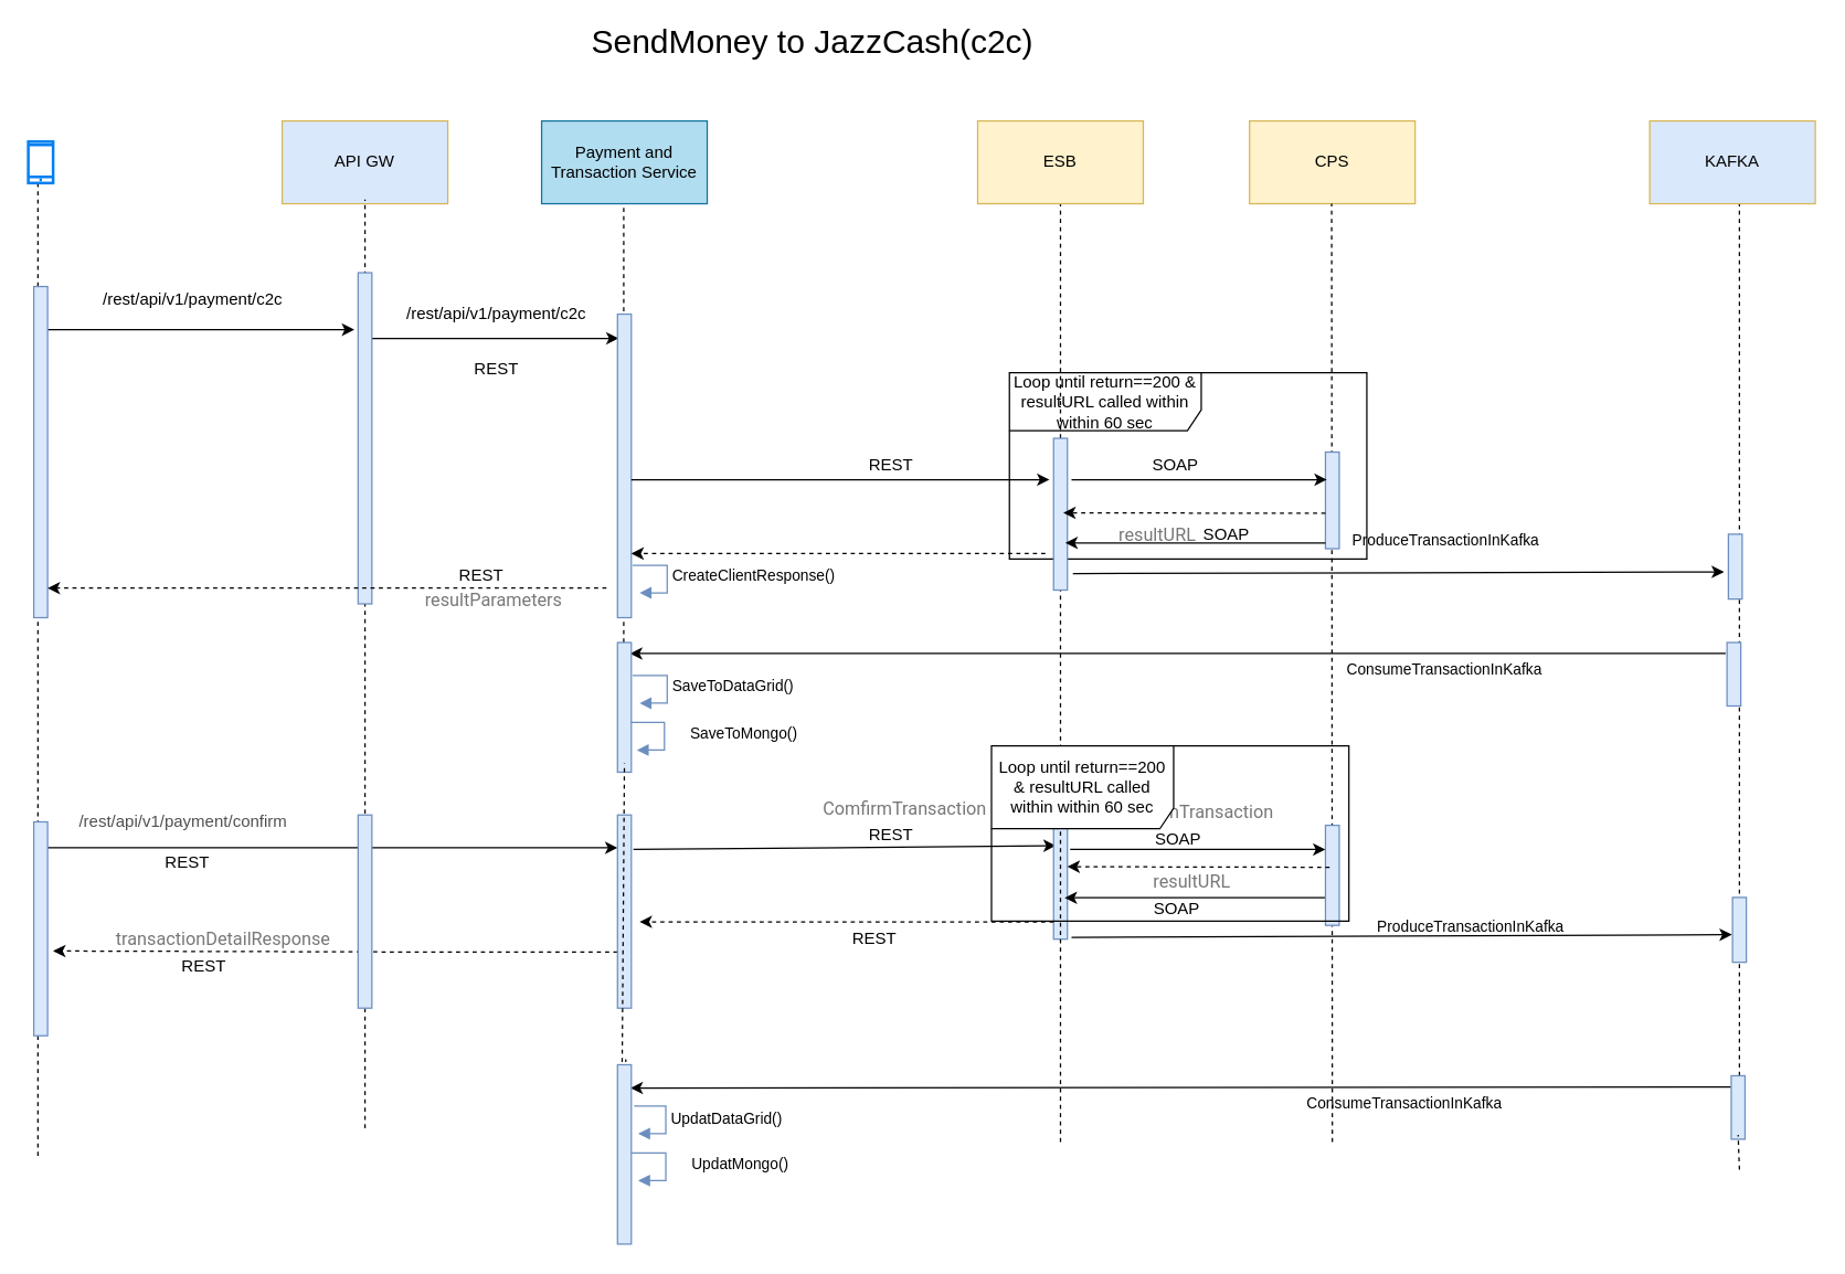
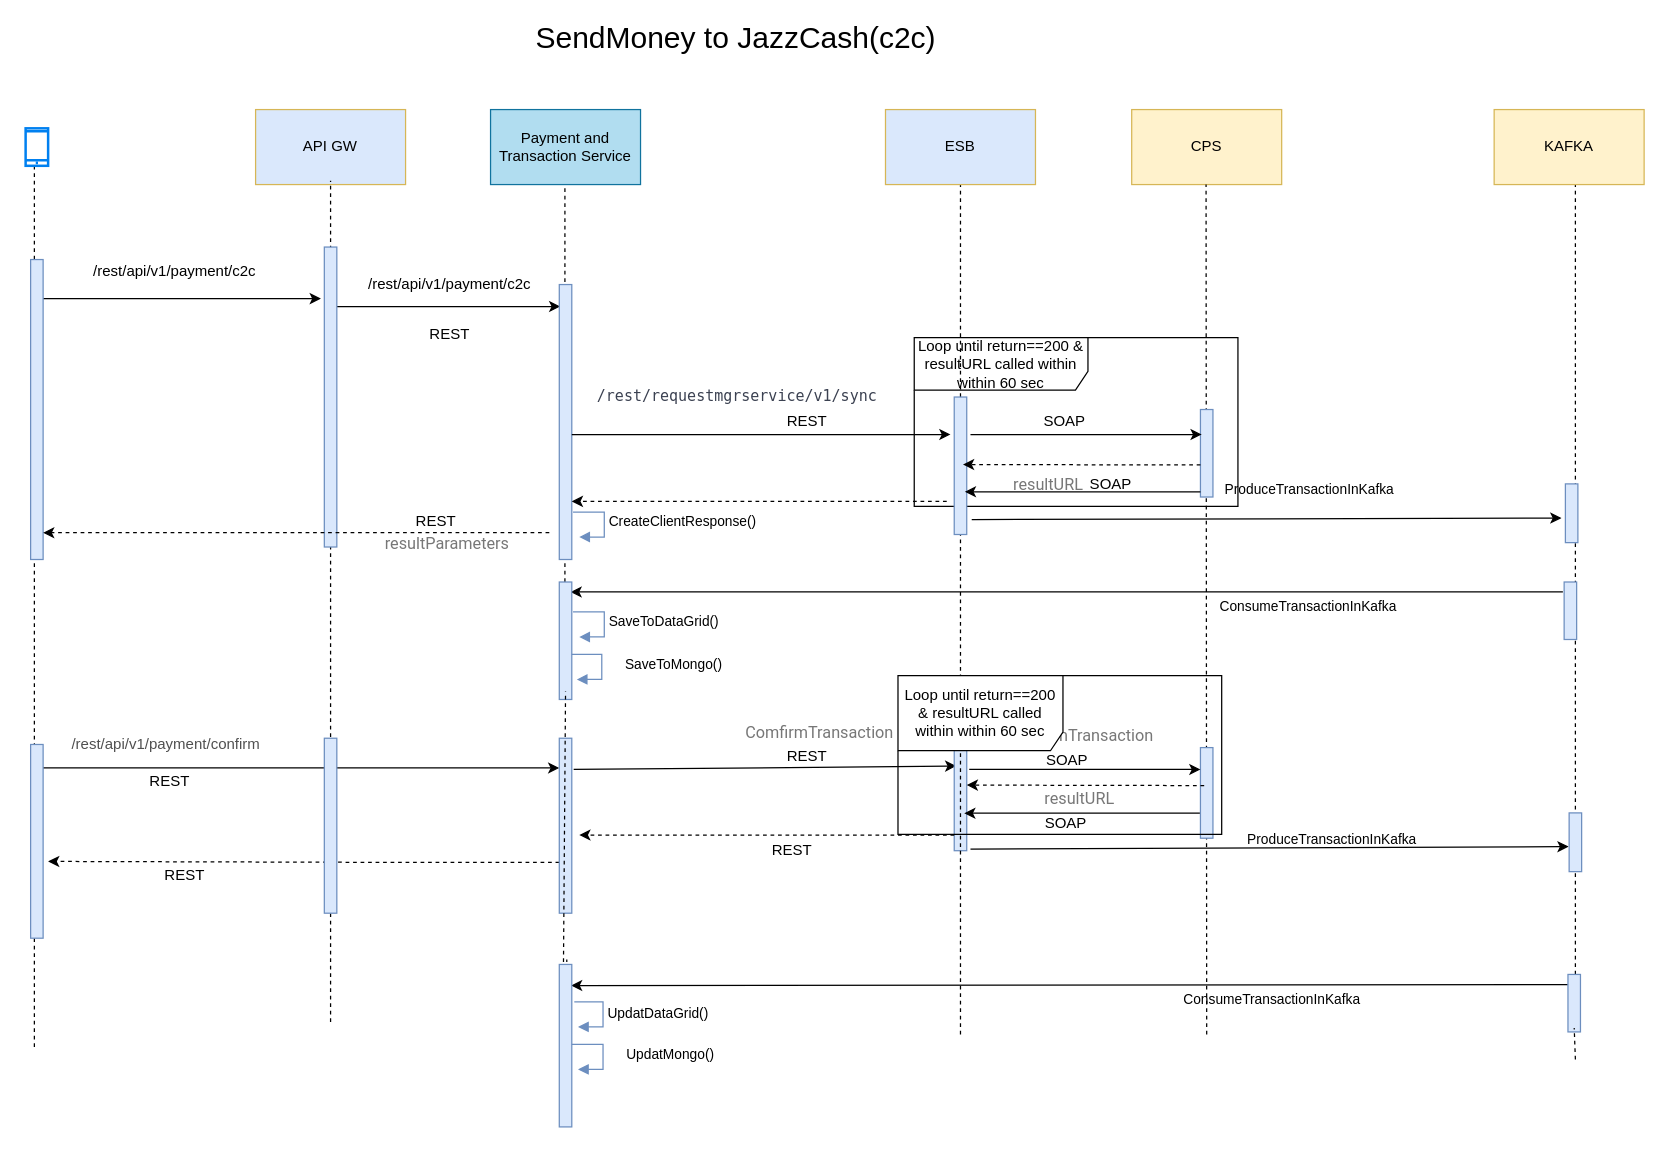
- <mxCell id="32" value="ESB" style="rounded=0;whiteSpace=wrap;html=1;fillColor=#fff2cc;strokeColor=#d6b656;" parent="1" vertex="1"><mxGeometry x="708" y="87" width="120" height="60" as="geometry" /></mxCell>
+ <mxCell id="32" value="ESB" style="rounded=0;whiteSpace=wrap;html=1;fillColor=#dae8fc;strokeColor=#d6b656;" parent="1" vertex="1"><mxGeometry x="708" y="87" width="120" height="60" as="geometry" /></mxCell>
- <mxCell id="60" value="KAFKA" style="rounded=0;whiteSpace=wrap;html=1;fillColor=#dae8fc;strokeColor=#d6b656;" parent="1" vertex="1"><mxGeometry x="1195" y="87" width="120" height="60" as="geometry" /></mxCell>
+ <mxCell id="60" value="KAFKA" style="rounded=0;whiteSpace=wrap;html=1;fillColor=#fff2cc;strokeColor=#d6b656;" parent="1" vertex="1"><mxGeometry x="1195" y="87" width="120" height="60" as="geometry" /></mxCell>
+ <mxCell id="27" value="&lt;pre class=&quot;base-url&quot; style=&quot;box-sizing: border-box ; margin-top: 0px ; margin-bottom: 0px ; color: rgb(59 , 65 , 81)&quot;&gt;/rest/requestmgrservice/v1/sync&lt;/pre&gt;" style="text;html=1;align=center;verticalAlign=middle;resizable=0;points=[];autosize=1;" parent="1" vertex="1"><mxGeometry x="469" y="307" width="240" height="20" as="geometry" /></mxCell>
- <mxCell id="48" value="&lt;div&gt;&lt;font color=&quot;#777777&quot; face=&quot;Roboto, RobotoDraft, Helvetica, Arial, sans-serif&quot;&gt;&lt;span style=&quot;font-size: 13px ; background-color: rgb(255 , 255 , 255)&quot;&gt;transactionDetailResponse&lt;/span&gt;&lt;/font&gt;&lt;/div&gt;" style="text;html=1;align=center;verticalAlign=middle;resizable=0;points=[];autosize=1;" parent="1" vertex="1"><mxGeometry x="76" y="670" width="170" height="20" as="geometry" /></mxCell>
